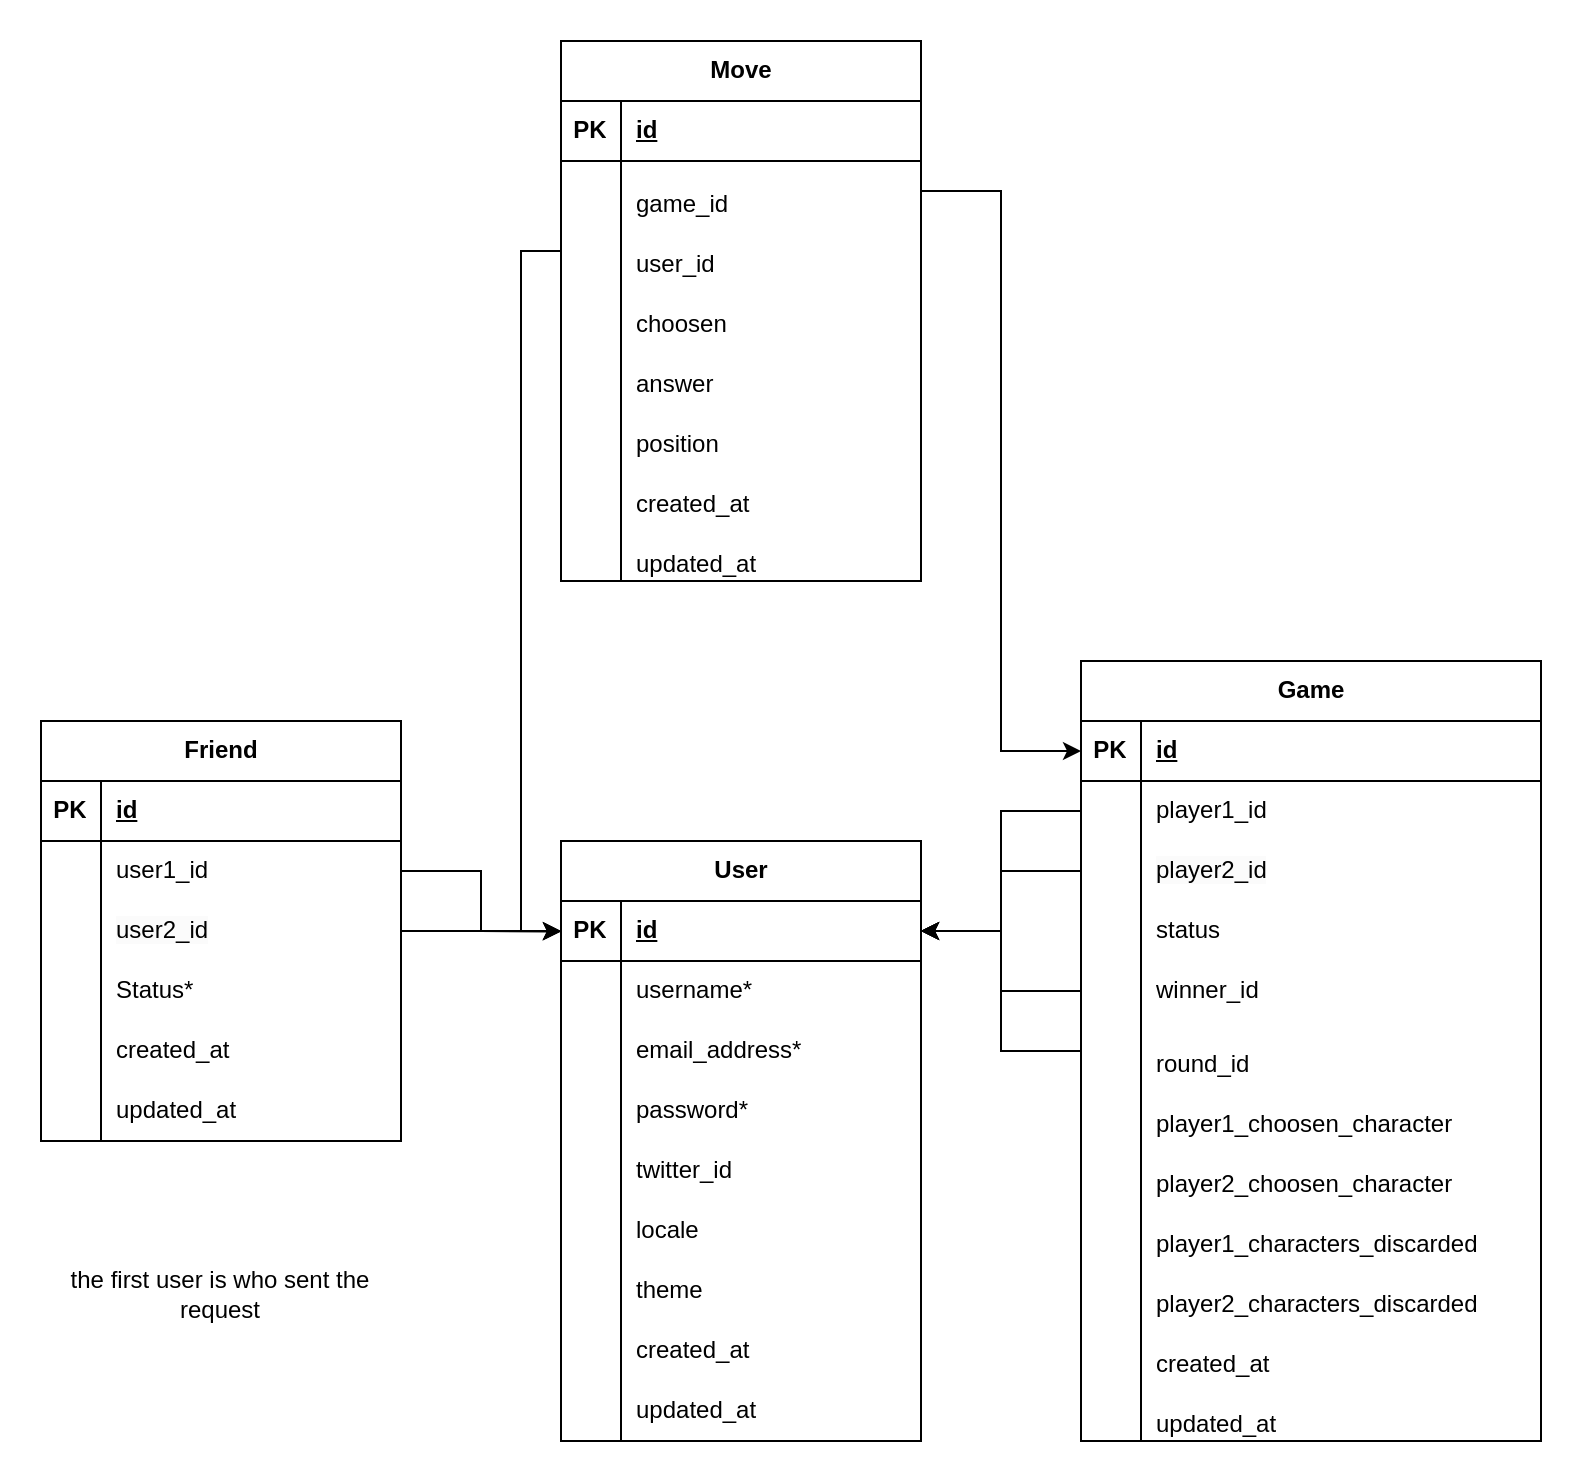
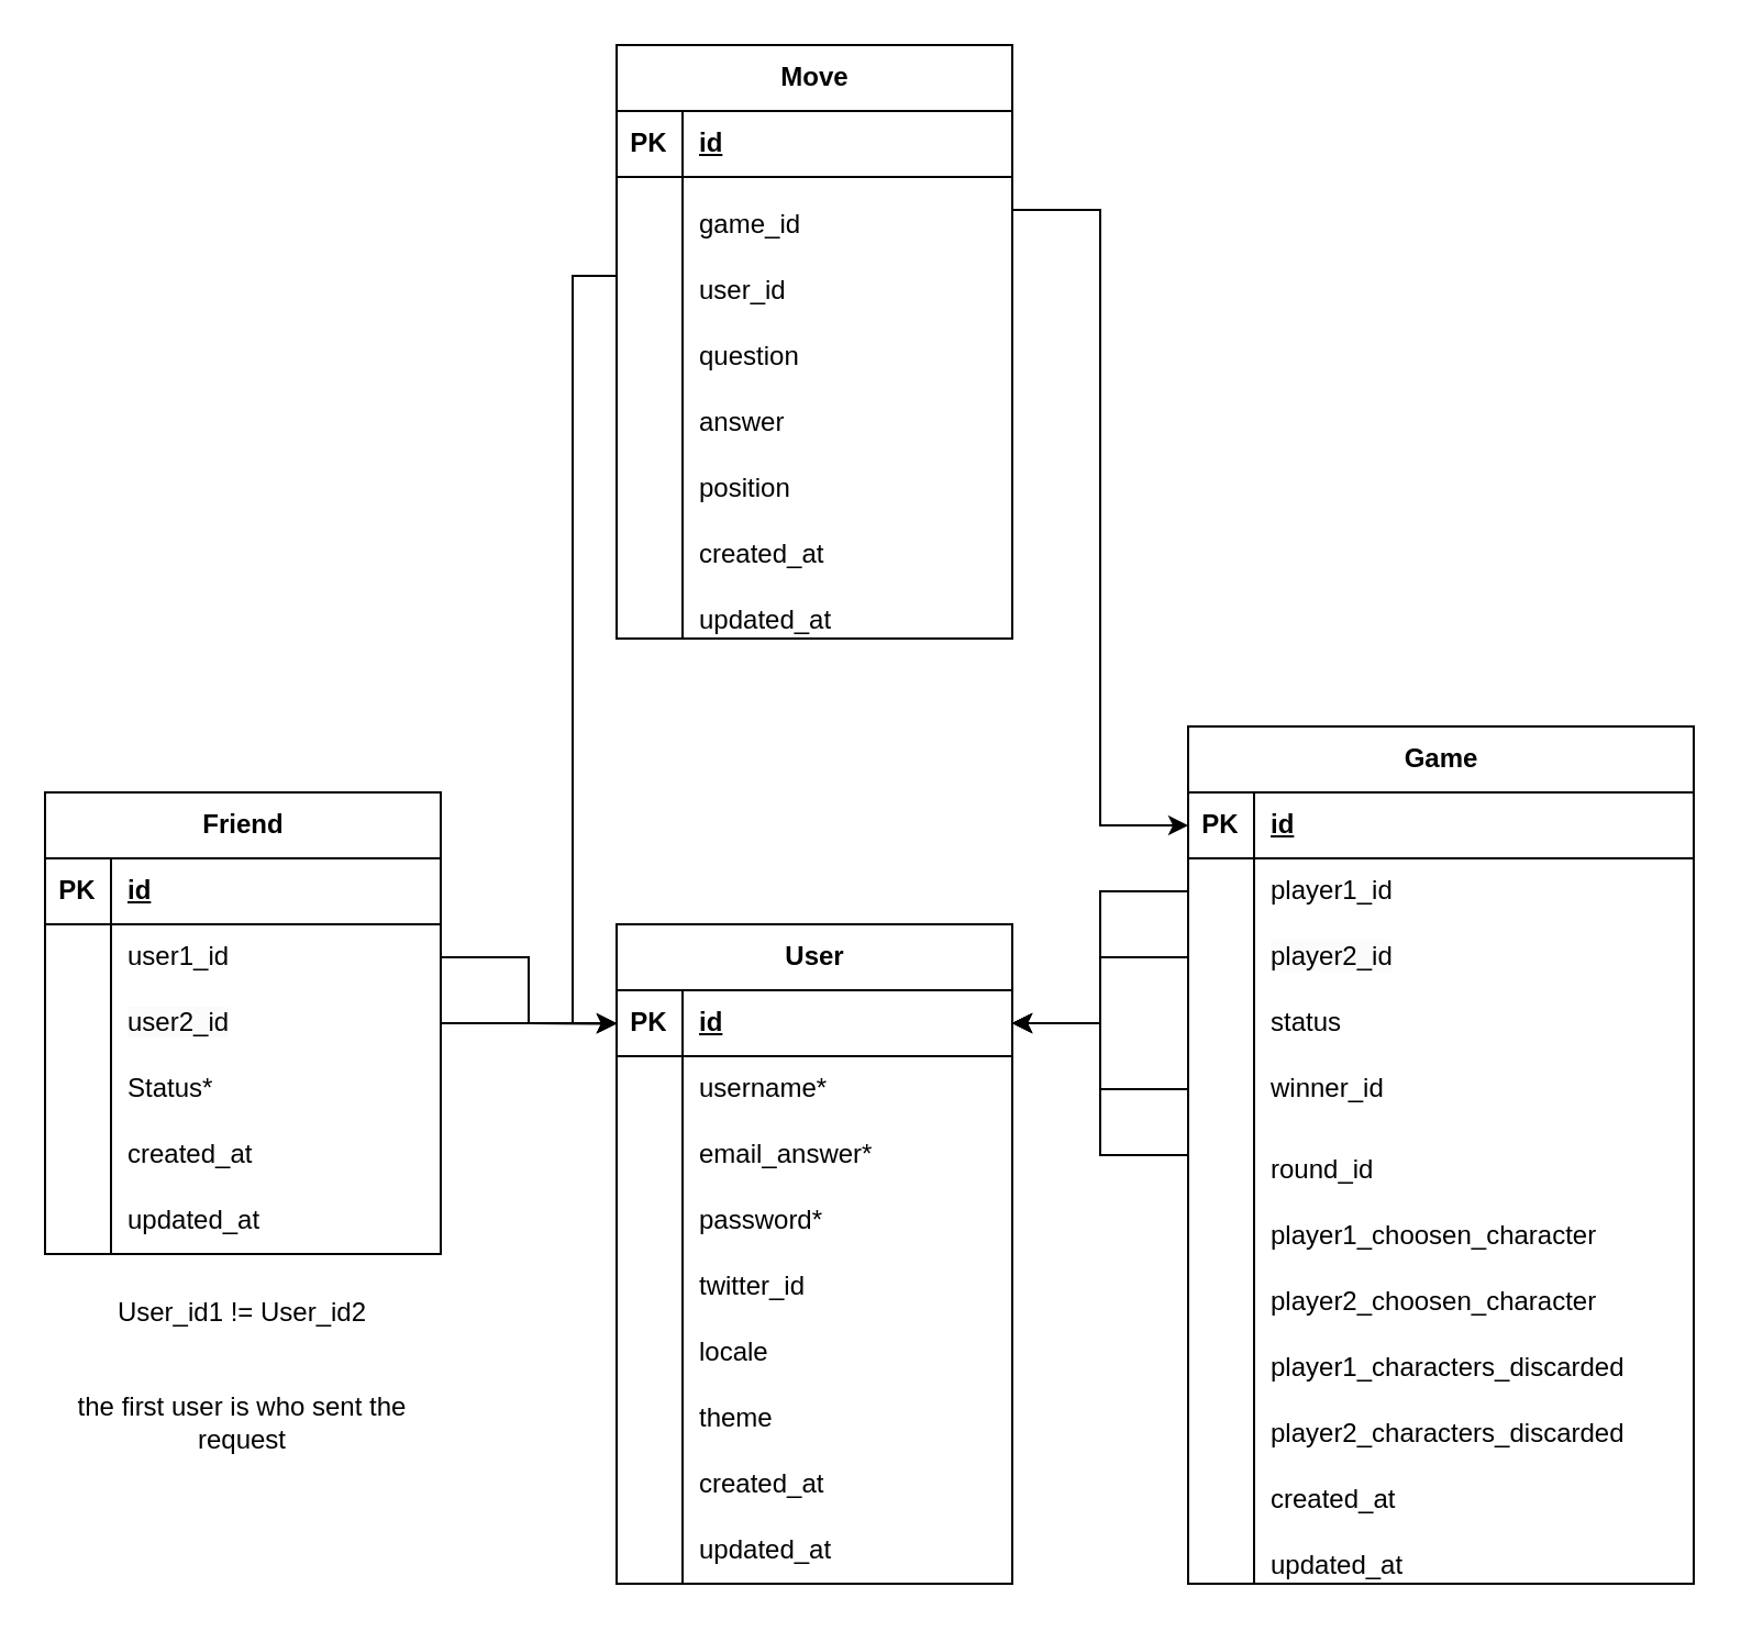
- <mxCell id="101" value="&lt;p data-pm-slice=&quot;1 1 []&quot;&gt;choosen&lt;/p&gt;" style="shape=partialRectangle;connectable=0;fillColor=none;top=0;left=0;bottom=0;right=0;align=left;spacingLeft=6;overflow=hidden;whiteSpace=wrap;html=1;" vertex="1" parent="99"><mxGeometry x="30" width="150" height="30" as="geometry"><mxRectangle width="150" height="30" as="alternateBounds" /></mxGeometry></mxCell>
+ <mxCell id="101" value="&lt;p data-pm-slice=&quot;1 1 []&quot;&gt;question&lt;/p&gt;" style="shape=partialRectangle;connectable=0;fillColor=none;top=0;left=0;bottom=0;right=0;align=left;spacingLeft=6;overflow=hidden;whiteSpace=wrap;html=1;" vertex="1" parent="99"><mxGeometry x="30" width="150" height="30" as="geometry"><mxRectangle width="150" height="30" as="alternateBounds" /></mxGeometry></mxCell>
- <mxCell id="11" value="email_address*" style="shape=partialRectangle;connectable=0;fillColor=none;top=0;left=0;bottom=0;right=0;align=left;spacingLeft=6;overflow=hidden;whiteSpace=wrap;html=1;" parent="9" vertex="1"><mxGeometry x="30" width="150" height="30" as="geometry"><mxRectangle width="150" height="30" as="alternateBounds" /></mxGeometry></mxCell>
+ <mxCell id="11" value="email_answer*" style="shape=partialRectangle;connectable=0;fillColor=none;top=0;left=0;bottom=0;right=0;align=left;spacingLeft=6;overflow=hidden;whiteSpace=wrap;html=1;" parent="9" vertex="1"><mxGeometry x="30" width="150" height="30" as="geometry"><mxRectangle width="150" height="30" as="alternateBounds" /></mxGeometry></mxCell>
+ <mxCell id="51" value="User_id1 != User_id2" style="text;html=1;align=center;verticalAlign=middle;whiteSpace=wrap;rounded=0;" parent="1" vertex="1"><mxGeometry x="20" y="577" width="180" height="40" as="geometry" /></mxCell>
